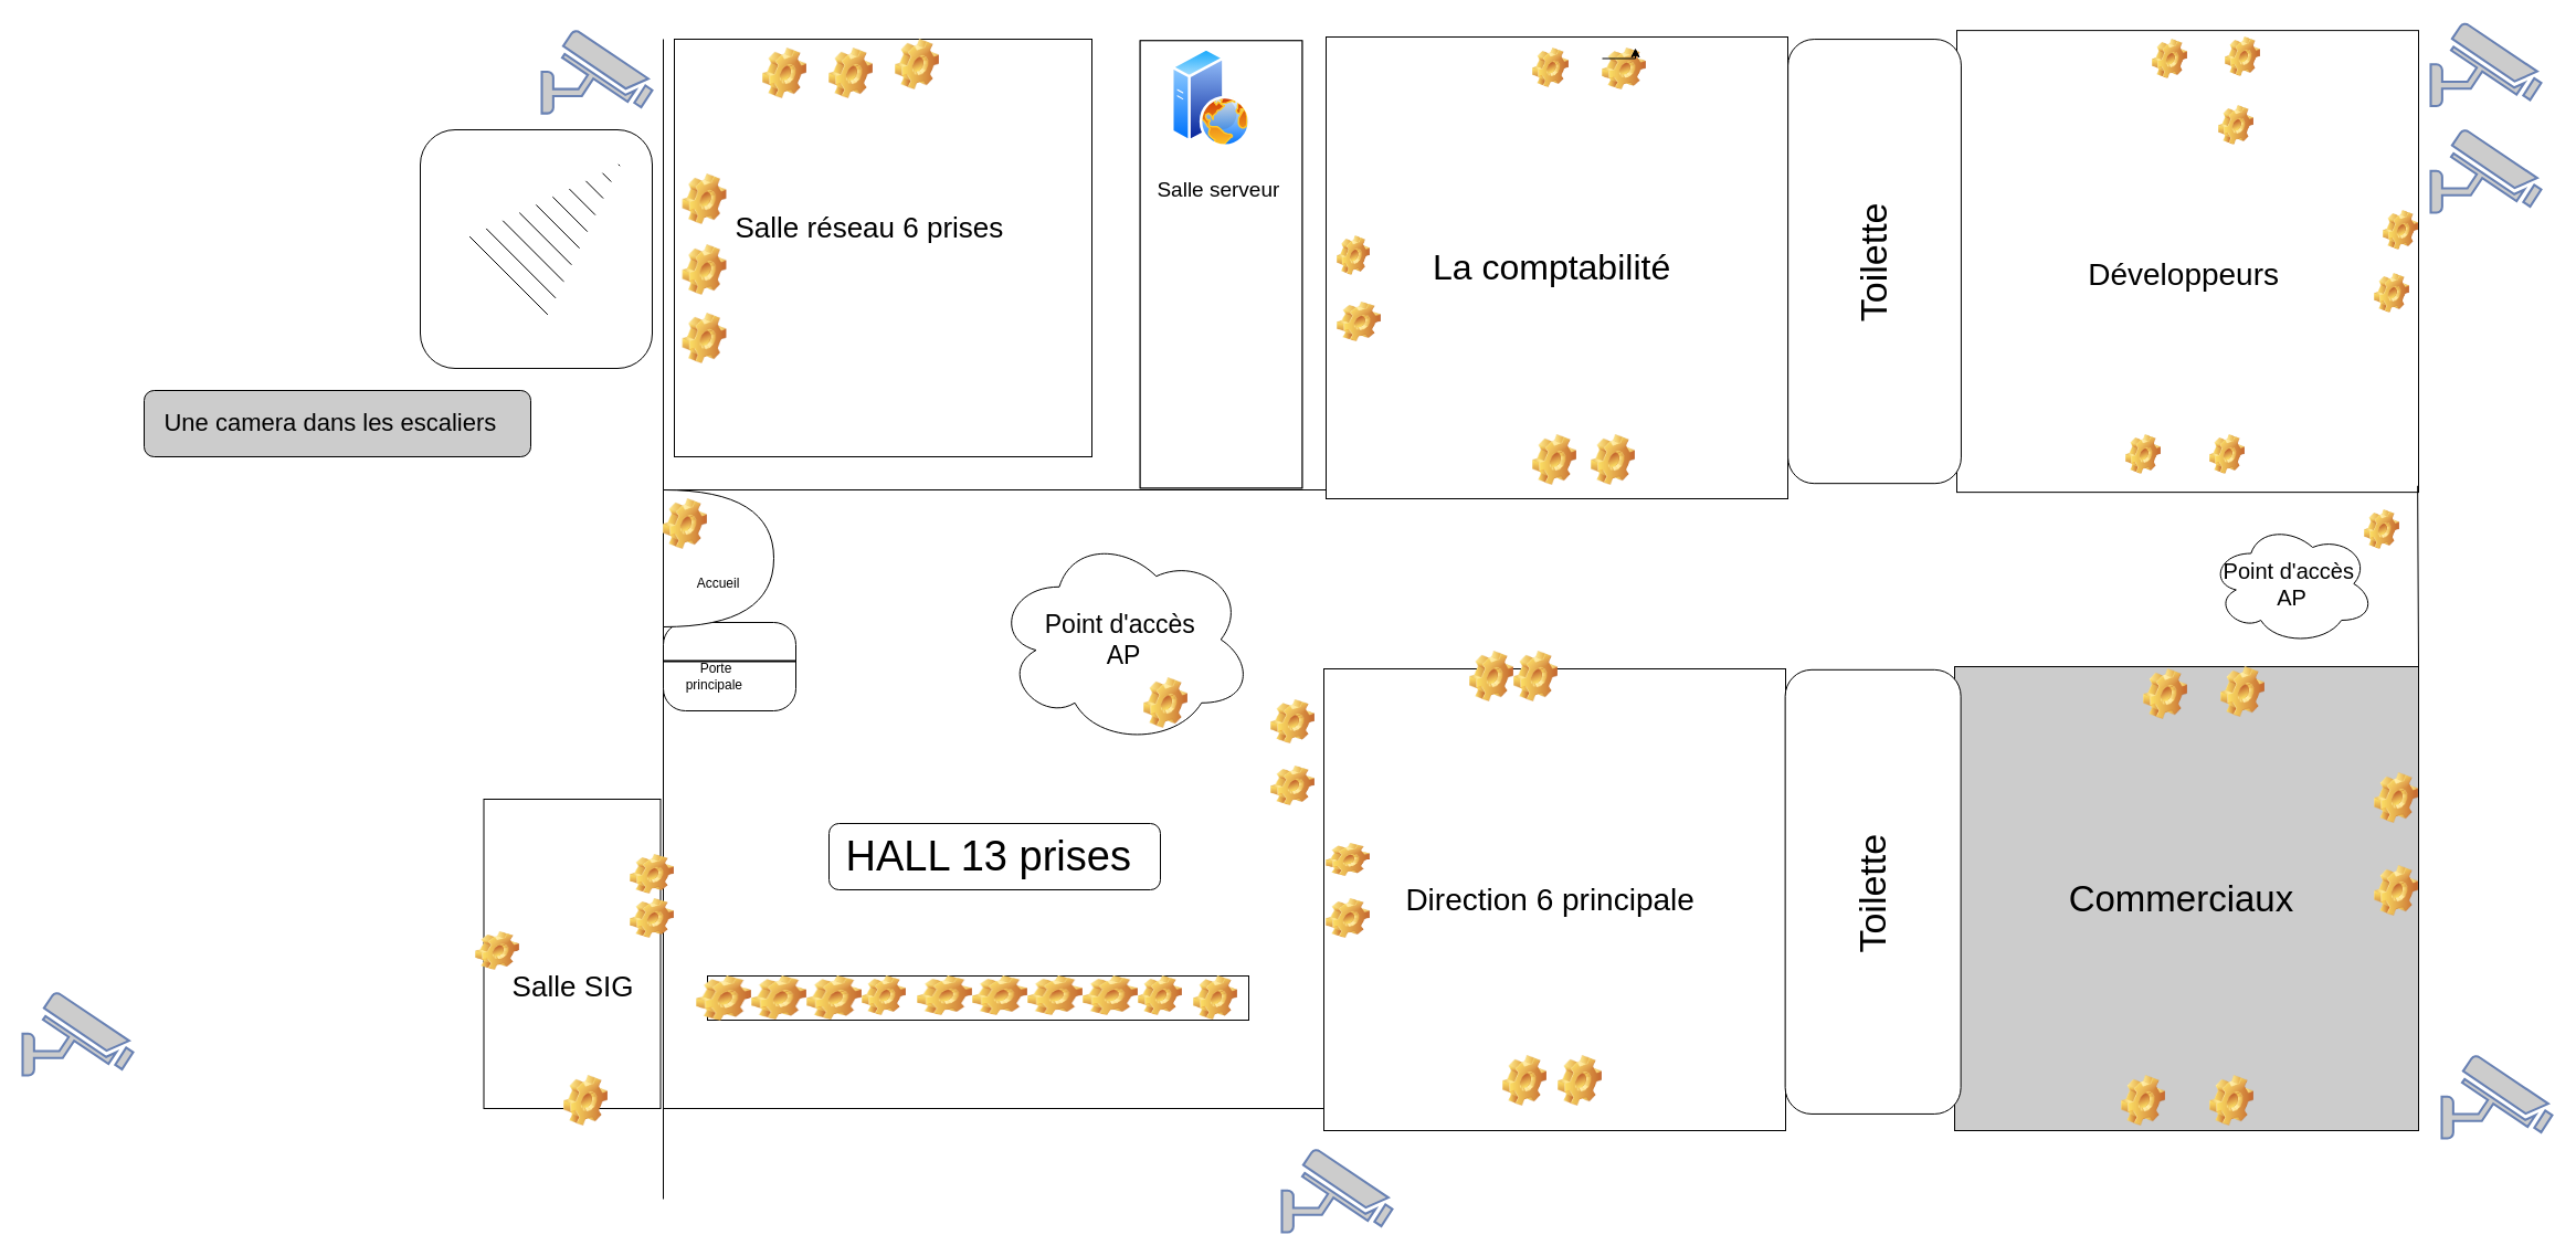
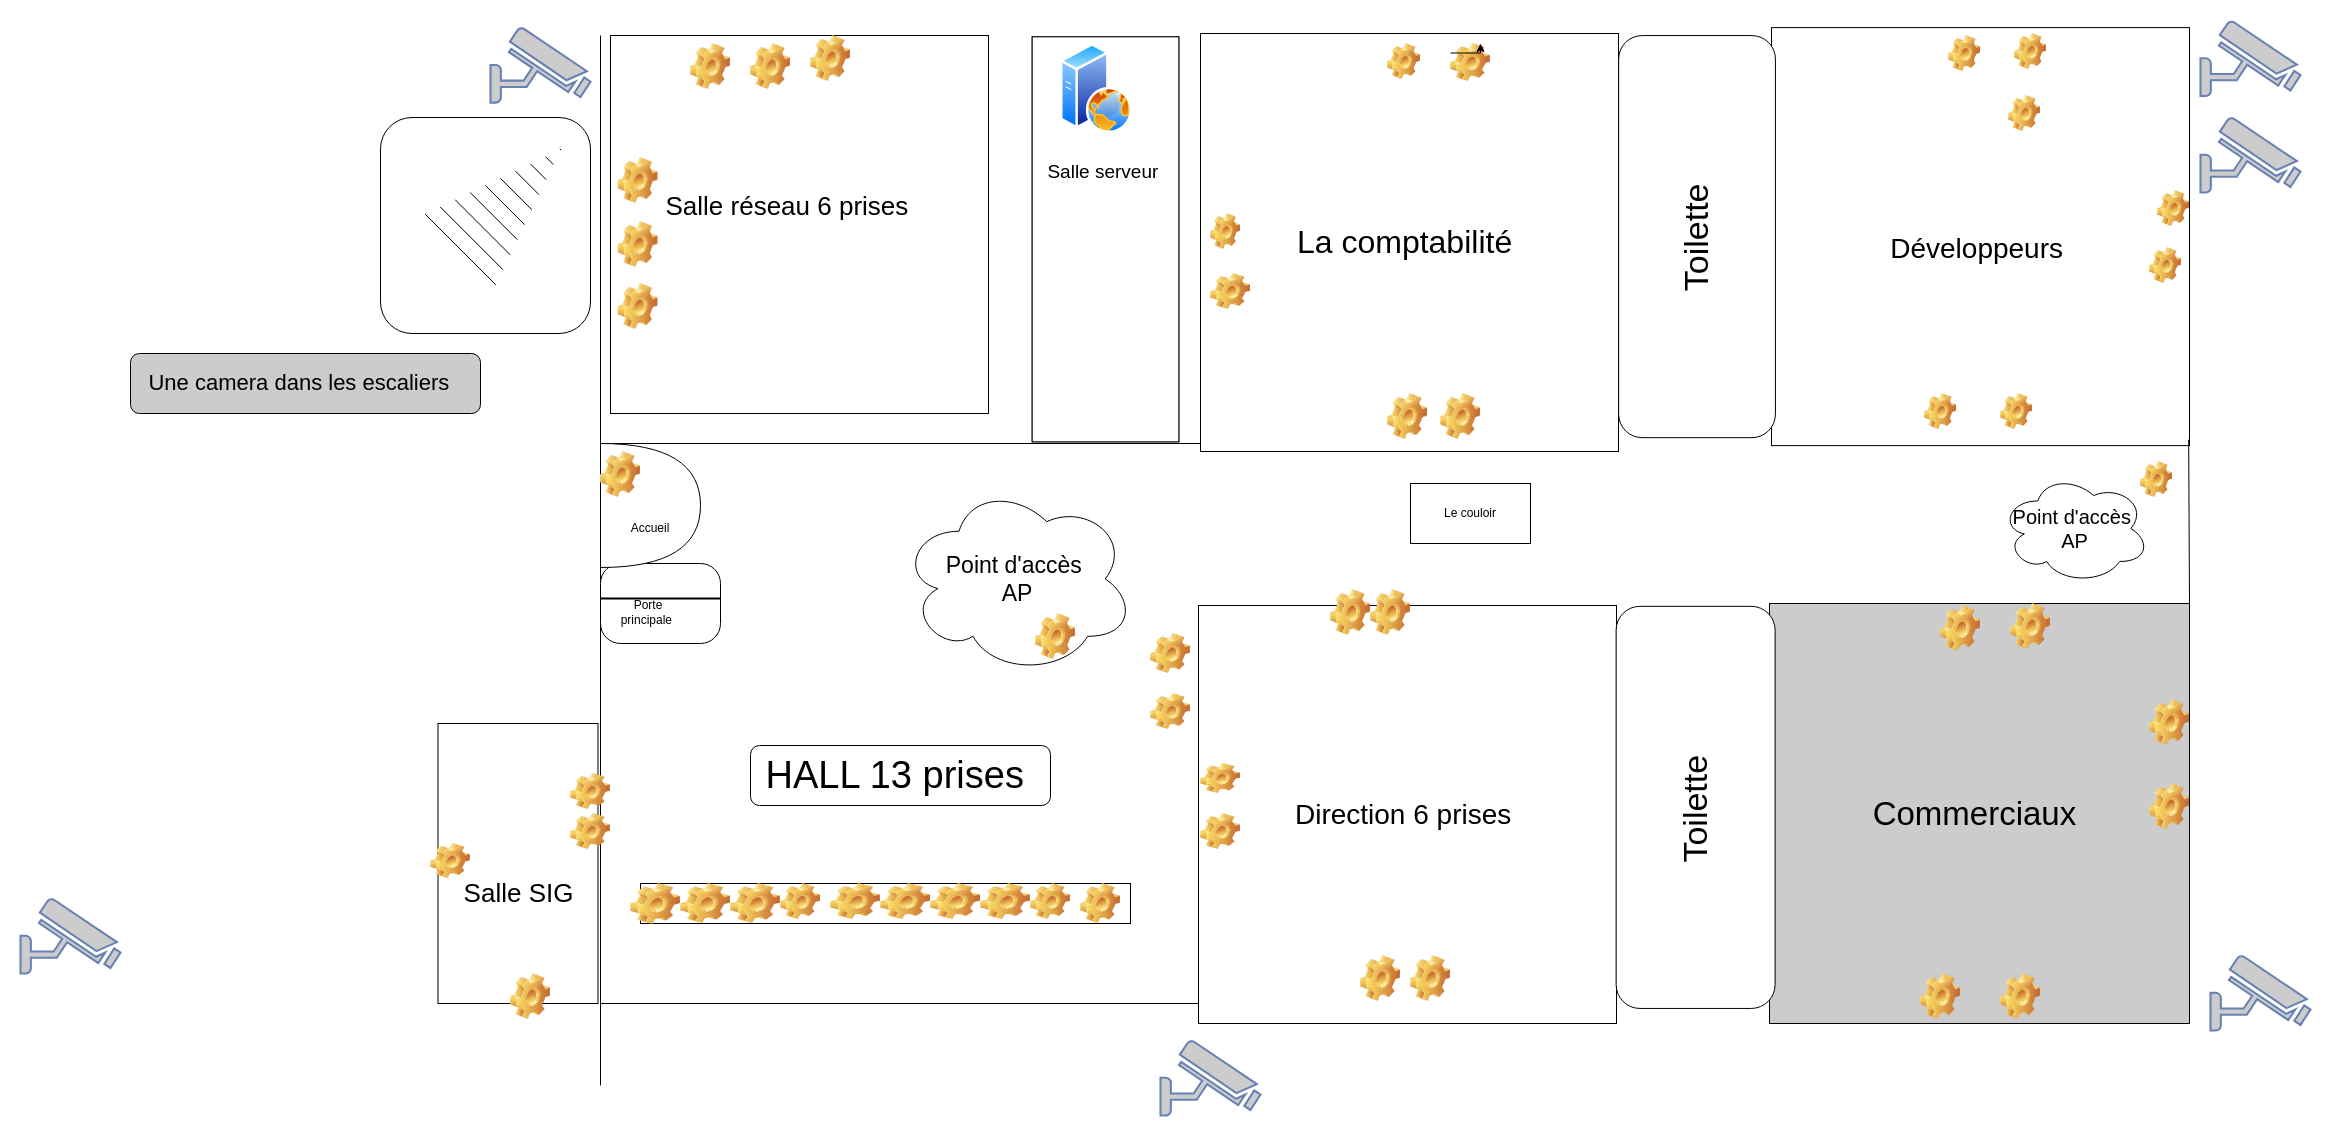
+ <mxCell id="55" value="Le couloir" style="whiteSpace=wrap;html=1;" vertex="1" parent="1"><mxGeometry x="1410" y="483" width="120" height="60" as="geometry" /></mxCell>
- <mxCell id="24" value="&lt;font style=&quot;font-size: 28px;&quot;&gt;Direction 6 principale&amp;nbsp;&lt;/font&gt;" style="whiteSpace=wrap;html=1;aspect=fixed;" vertex="1" parent="1"><mxGeometry x="1198" y="605" width="418" height="418" as="geometry" /></mxCell>
+ <mxCell id="24" value="&lt;font style=&quot;font-size: 28px;&quot;&gt;Direction 6 prises&amp;nbsp;&lt;/font&gt;" style="whiteSpace=wrap;html=1;aspect=fixed;" vertex="1" parent="1"><mxGeometry x="1198" y="605" width="418" height="418" as="geometry" /></mxCell>
